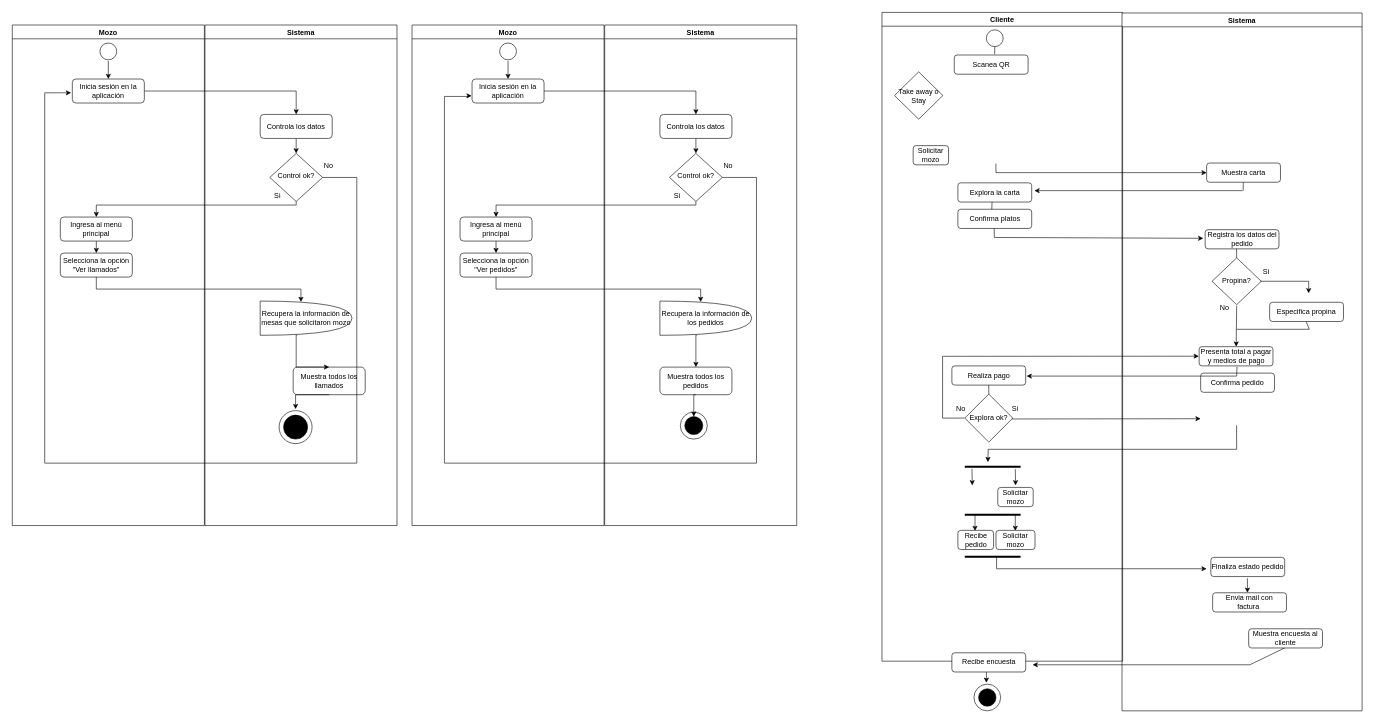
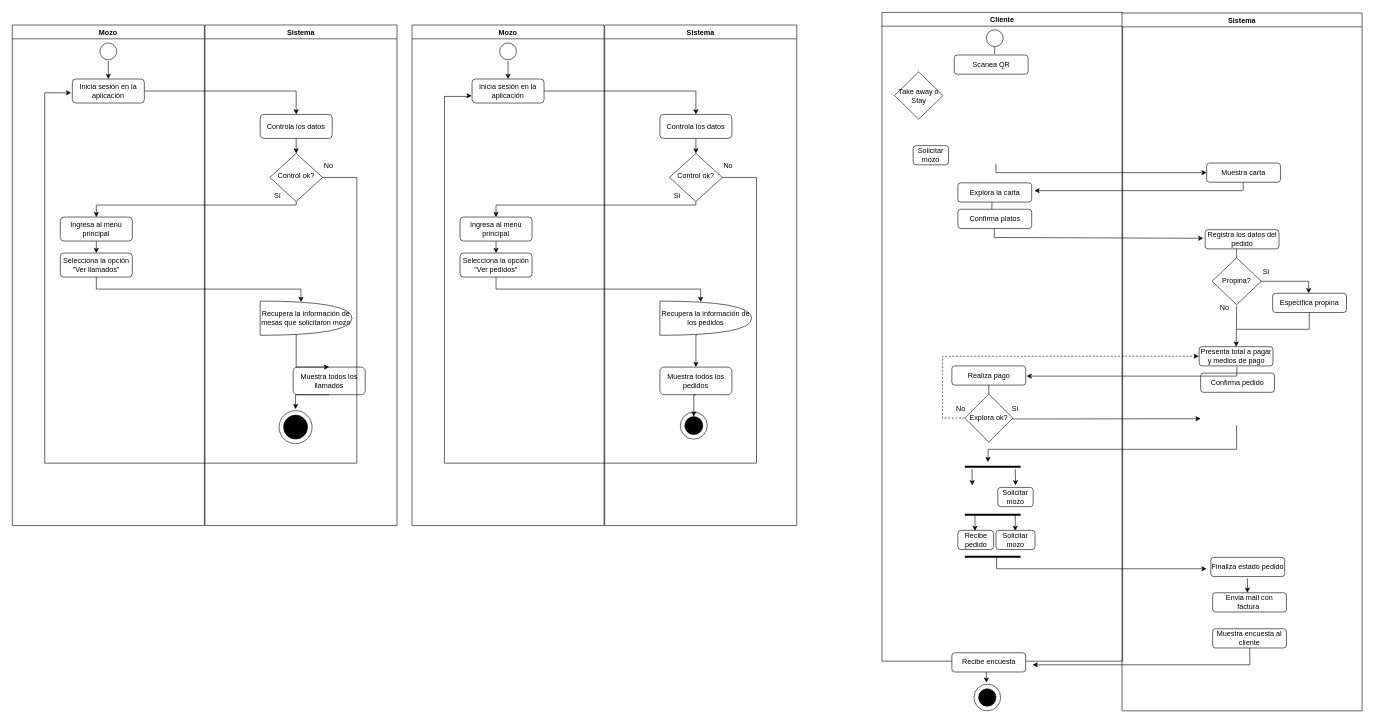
- <mxCell id="49" value="Especifica propina" style="rounded=1;whiteSpace=wrap;html=1;" vertex="1" parent="9"><mxGeometry x="246" y="482" width="123" height="32" as="geometry" /></mxCell>
+ <mxCell id="49" value="Especifica propina" style="rounded=1;whiteSpace=wrap;html=1;" vertex="1" parent="9"><mxGeometry x="251" y="467" width="123" height="32" as="geometry" /></mxCell>
- <mxCell id="59" value="" style="endArrow=classic;html=1;rounded=0;exitX=-0.006;exitY=0.499;exitDx=0;exitDy=0;exitPerimeter=0;entryX=-0.004;entryY=0.495;entryDx=0;entryDy=0;entryPerimeter=0;" edge="1" parent="9" source="25" target="20"><mxGeometry width="50" height="50" relative="1" as="geometry"><mxPoint x="-349" y="589" as="sourcePoint" /><mxPoint x="121" y="469" as="targetPoint" /><Array as="points"><mxPoint x="-299" y="675" /><mxPoint x="-299" y="572" /></Array></mxGeometry></mxCell>
+ <mxCell id="59" value="" style="endArrow=classic;html=1;rounded=0;exitX=-0.006;exitY=0.499;exitDx=0;exitDy=0;exitPerimeter=0;entryX=-0.004;entryY=0.495;entryDx=0;entryDy=0;entryPerimeter=0;dashed=1;" edge="1" parent="9" source="25" target="20"><mxGeometry width="50" height="50" relative="1" as="geometry"><mxPoint x="-349" y="589" as="sourcePoint" /><mxPoint x="121" y="469" as="targetPoint" /><Array as="points"><mxPoint x="-299" y="675" /><mxPoint x="-299" y="572" /></Array></mxGeometry></mxCell>
- <mxCell id="55" value="Muestra encuesta al cliente" style="rounded=1;whiteSpace=wrap;html=1;" vertex="1" parent="9"><mxGeometry x="211" y="1026" width="123" height="32" as="geometry" /></mxCell>
+ <mxCell id="55" value="Muestra encuesta al cliente" style="rounded=1;whiteSpace=wrap;html=1;" vertex="1" parent="9"><mxGeometry x="151" y="1026" width="123" height="32" as="geometry" /></mxCell>
